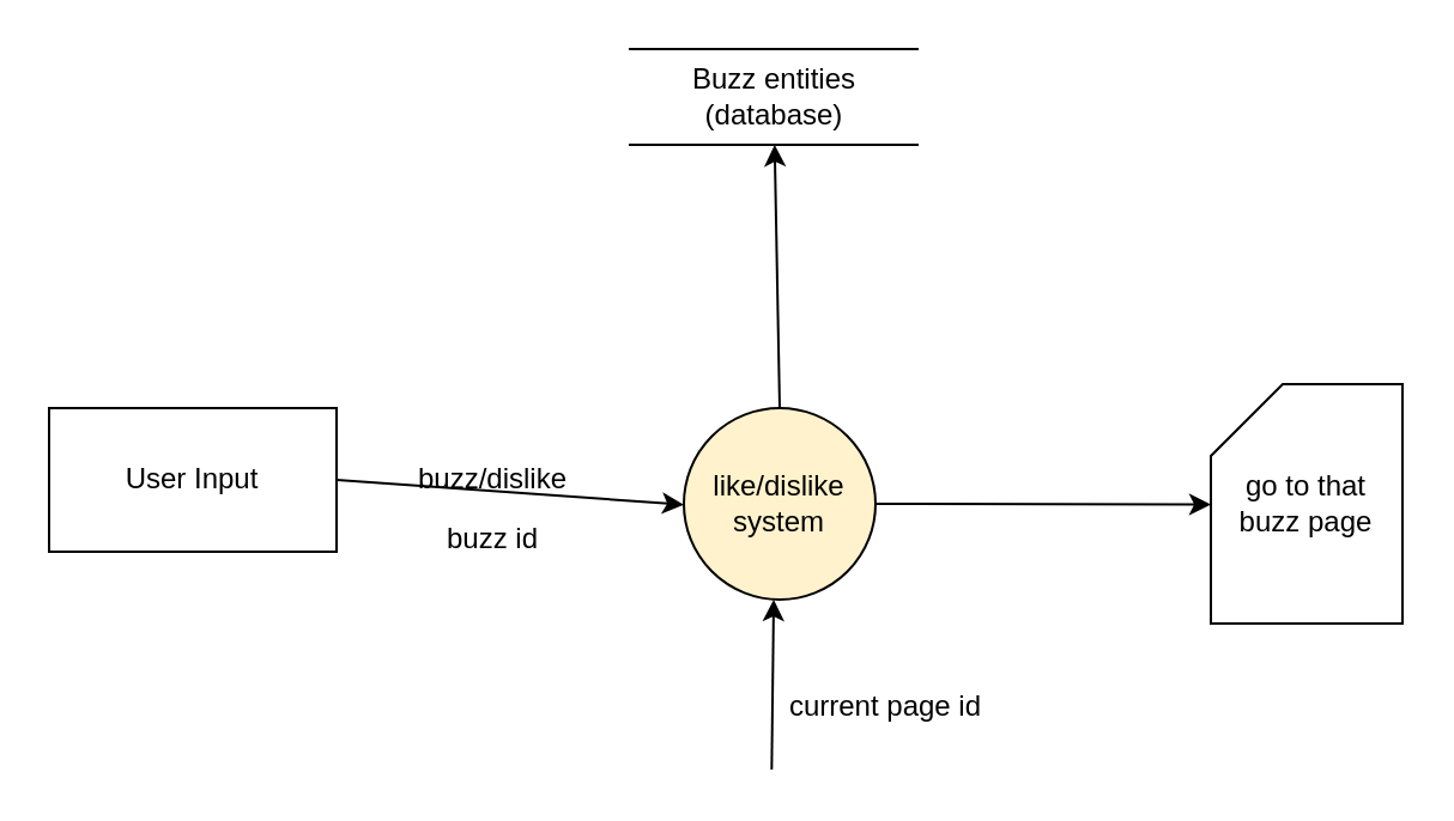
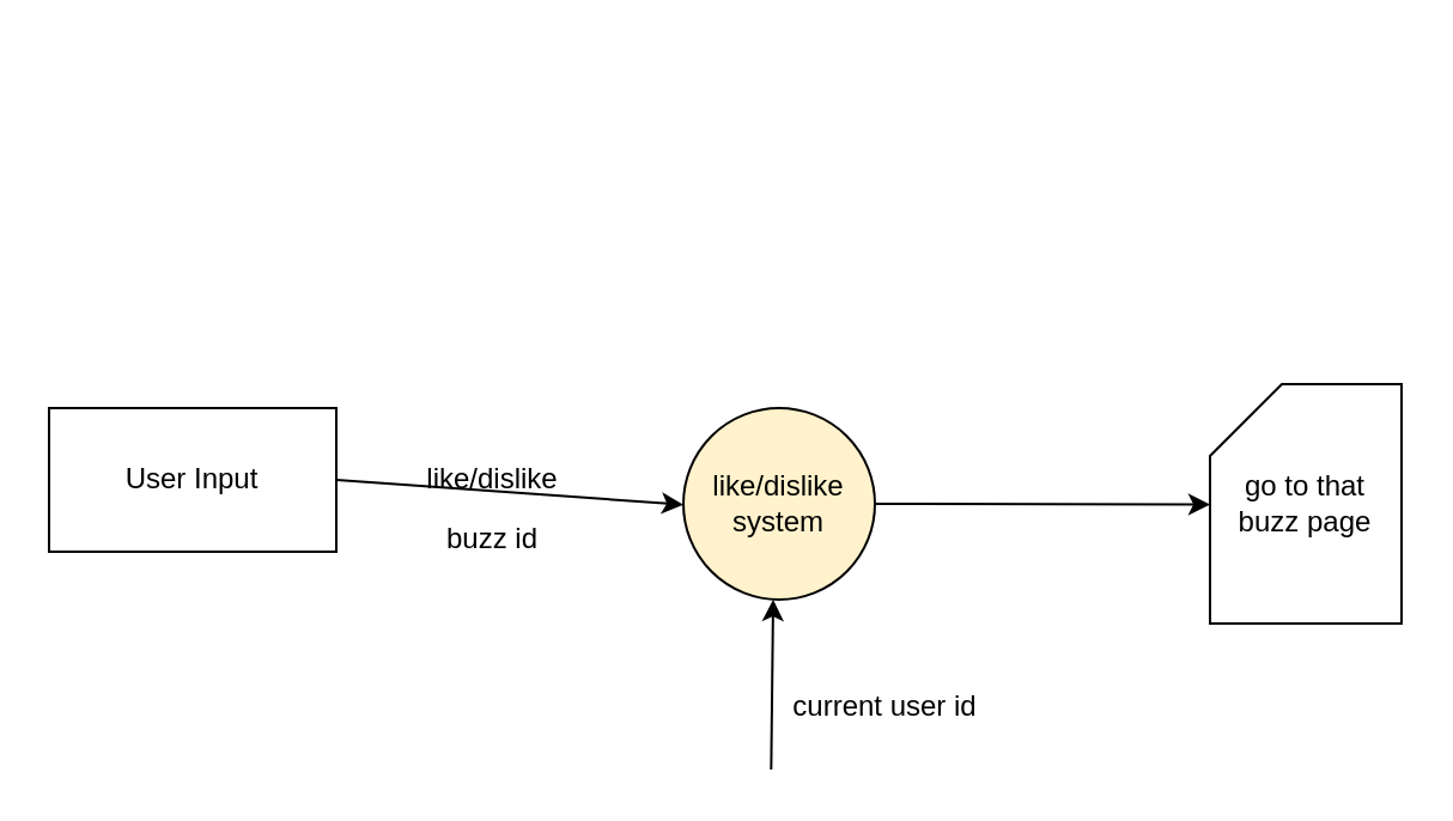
- <mxCell id="10" value="Buzz entities&lt;br&gt;(database)" style="shape=partialRectangle;whiteSpace=wrap;html=1;left=0;right=0;fillColor=none;rounded=0;strokeColor=default;fontFamily=Helvetica;fontSize=12;fontColor=default;" parent="1" vertex="1"><mxGeometry x="262.5" y="20" width="120" height="40" as="geometry" /></mxCell>
- <mxCell id="6" style="edgeStyle=none;html=1;exitX=0.5;exitY=0;exitDx=0;exitDy=0;" parent="1" source="7" target="10" edge="1"><mxGeometry relative="1" as="geometry" /></mxCell>
- <mxCell id="4" value="buzz/dislike" style="text;html=1;align=center;verticalAlign=middle;resizable=0;points=[];autosize=1;strokeColor=none;fillColor=none;" parent="1" vertex="1"><mxGeometry x="165" y="185" width="80" height="30" as="geometry" /></mxCell>
+ <mxCell id="4" value="like/dislike" style="text;html=1;align=center;verticalAlign=middle;resizable=0;points=[];autosize=1;strokeColor=none;fillColor=none;" parent="1" vertex="1"><mxGeometry x="165" y="185" width="80" height="30" as="geometry" /></mxCell>
- <mxCell id="9" value="current page id" style="text;html=1;align=center;verticalAlign=middle;resizable=0;points=[];autosize=1;strokeColor=none;fillColor=none;" parent="1" vertex="1"><mxGeometry x="319" y="280" width="100" height="30" as="geometry" /></mxCell>
+ <mxCell id="9" value="current user id" style="text;html=1;align=center;verticalAlign=middle;resizable=0;points=[];autosize=1;strokeColor=none;fillColor=none;" parent="1" vertex="1"><mxGeometry x="319" y="280" width="100" height="30" as="geometry" /></mxCell>
